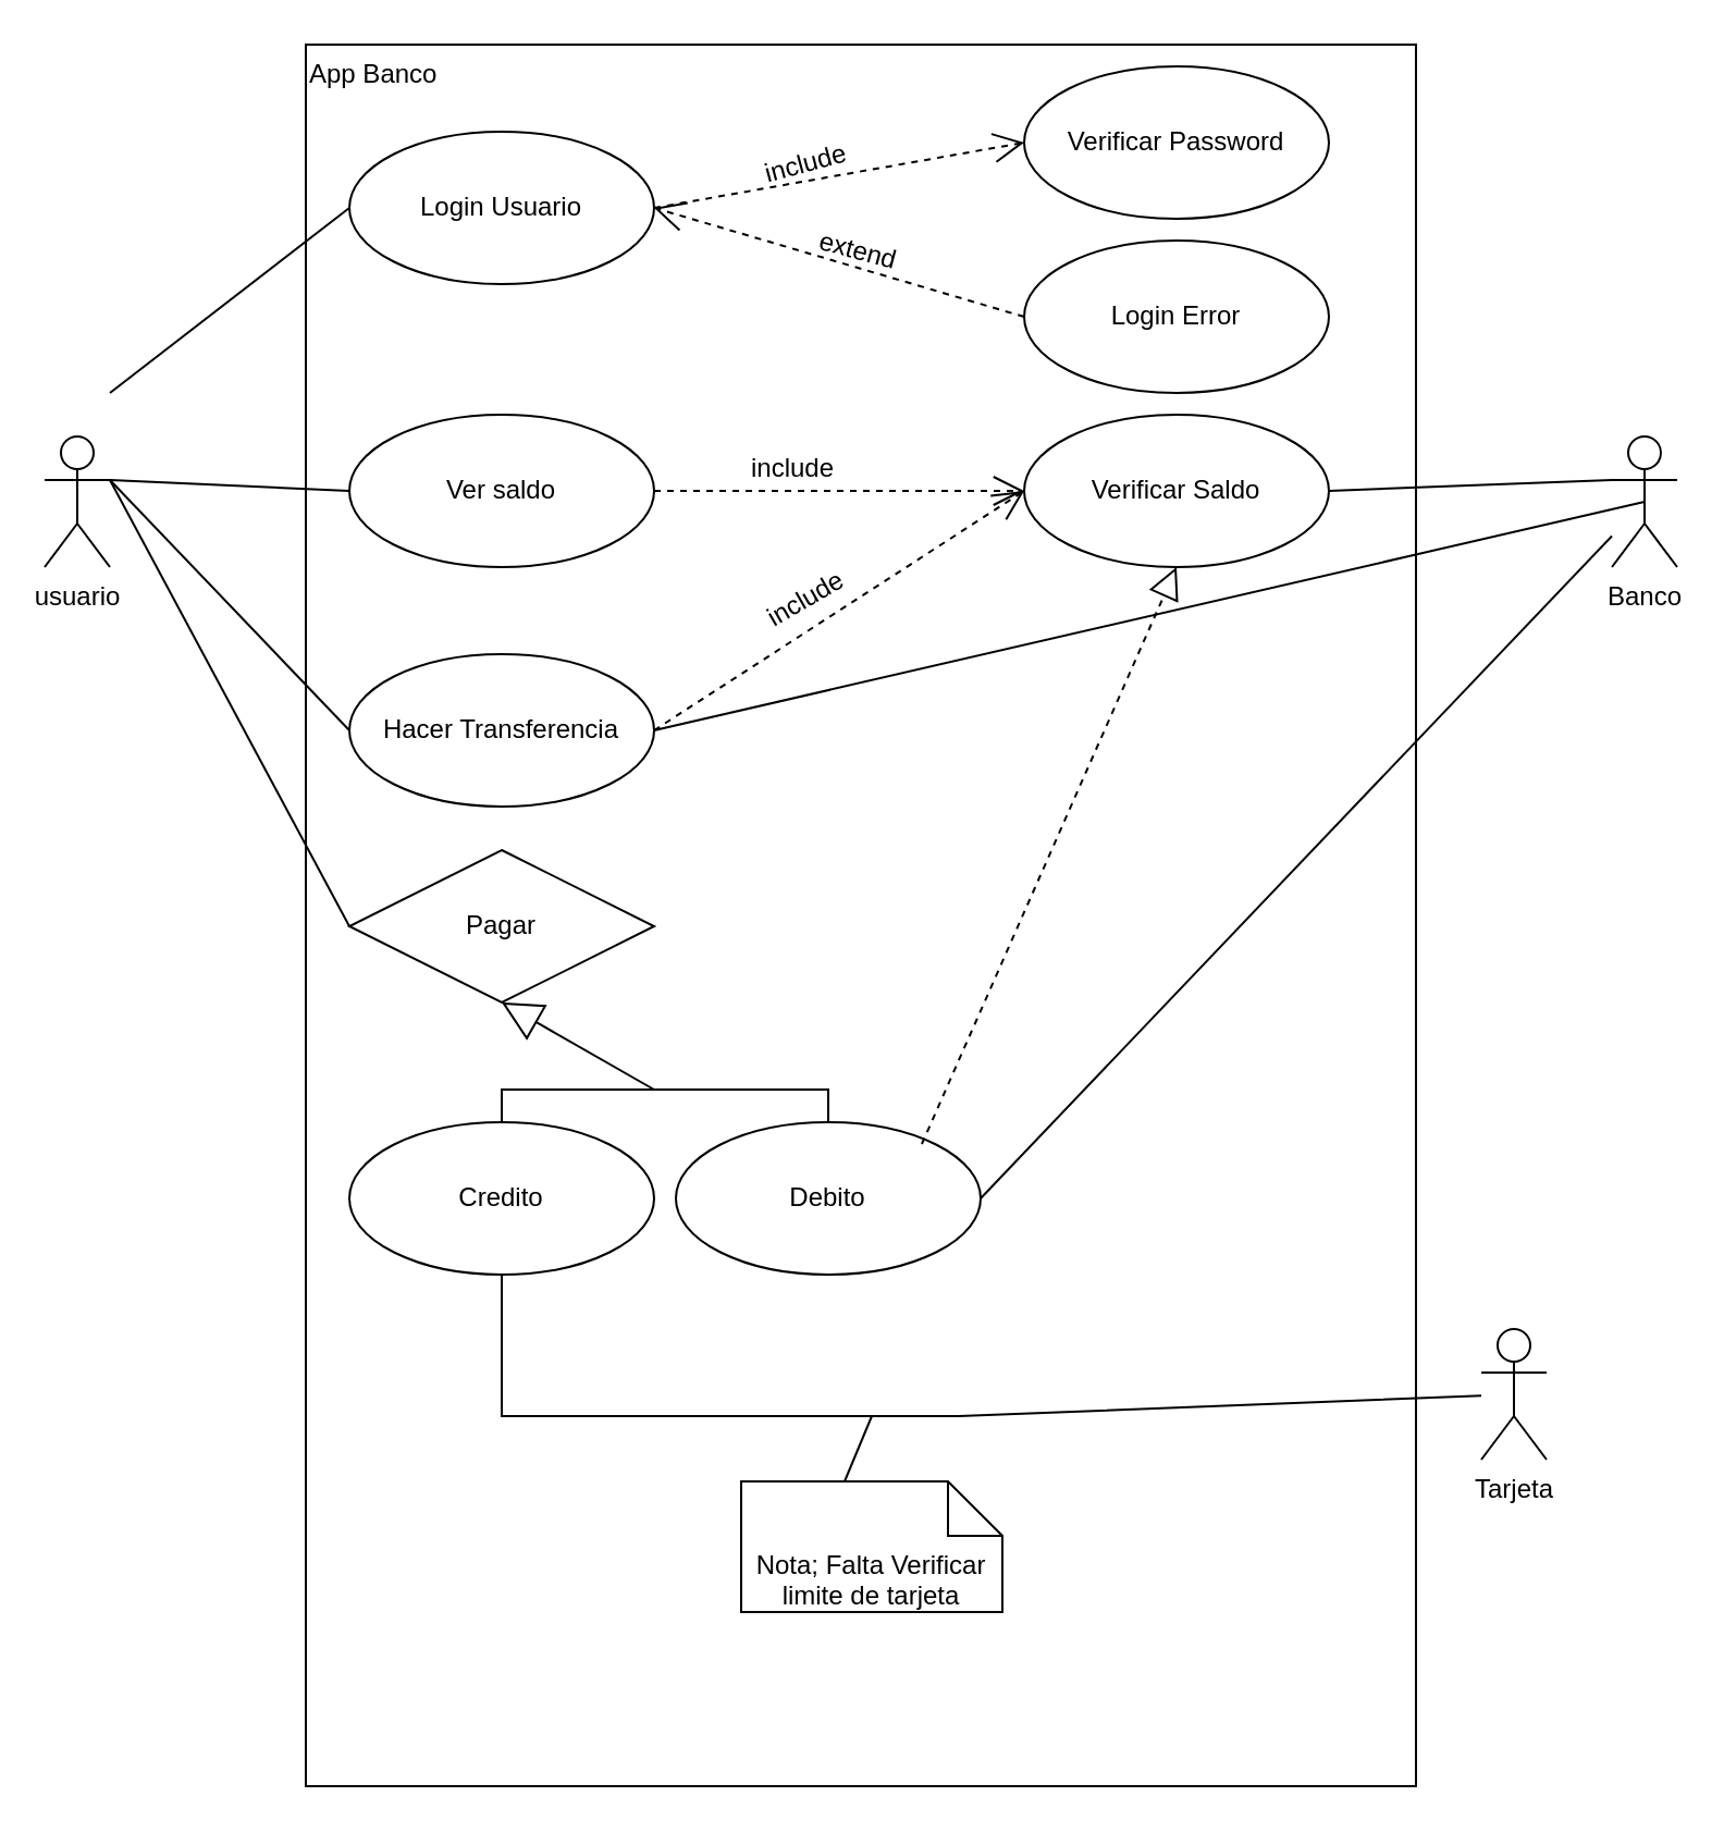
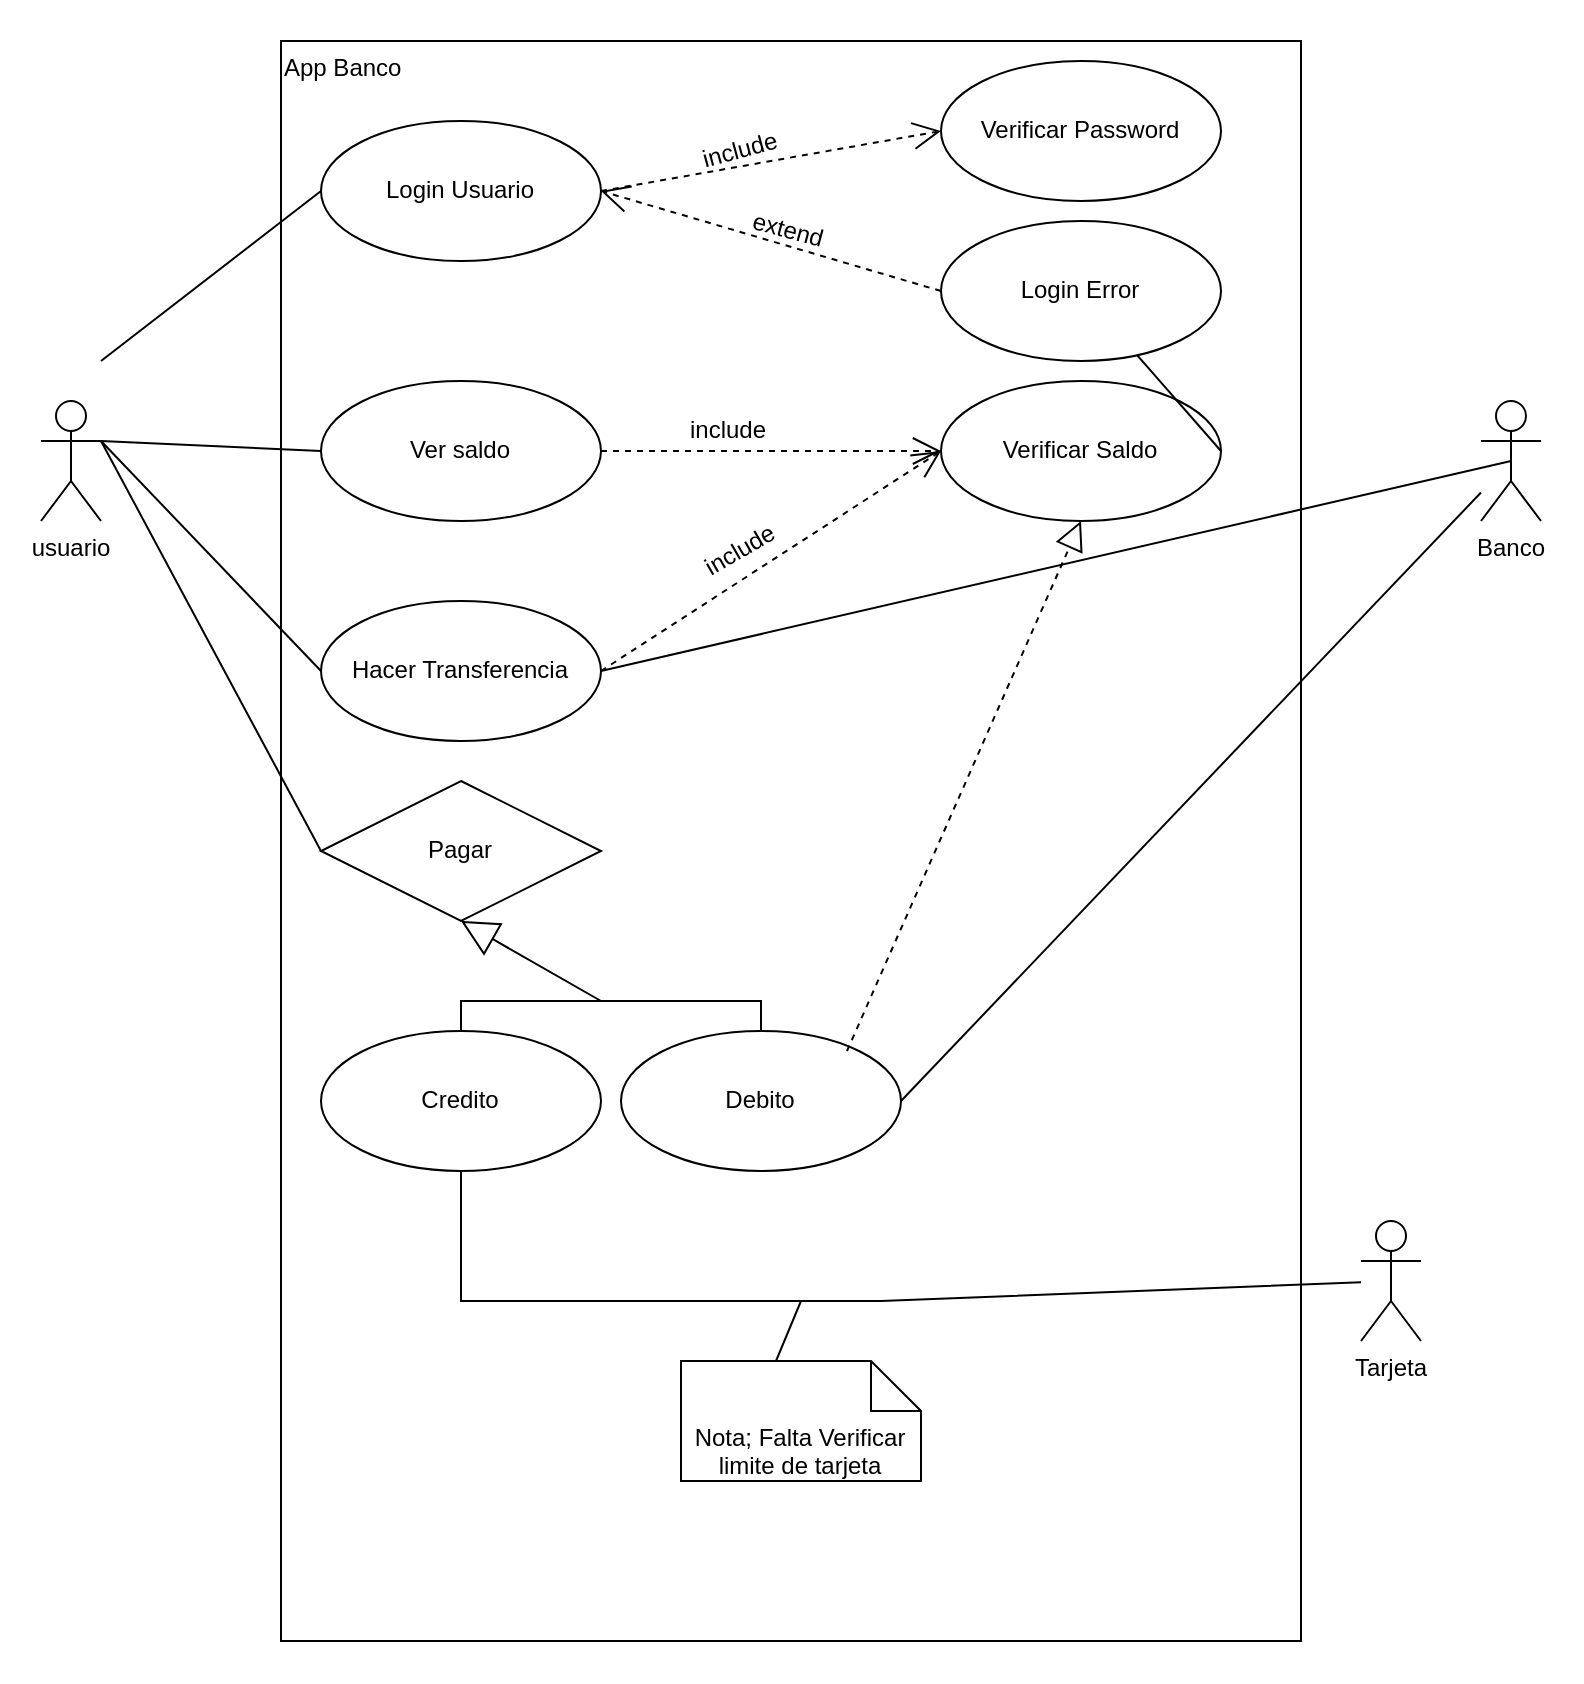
- <mxCell id="12" value="" style="endArrow=none;html=1;rounded=0;exitX=1;exitY=0.5;exitDx=0;exitDy=0;entryX=0;entryY=0.333;entryDx=0;entryDy=0;entryPerimeter=0;" edge="1" parent="1" source="10" target="11"><mxGeometry width="50" height="50" relative="1" as="geometry"><mxPoint x="70" y="150" as="sourcePoint" /><mxPoint x="170" y="265" as="targetPoint" /></mxGeometry></mxCell>
+ <mxCell id="12" value="" style="endArrow=none;html=1;rounded=0;exitX=1;exitY=0.5;exitDx=0;exitDy=0;" edge="1" parent="1" source="10" target="15"><mxGeometry width="50" height="50" relative="1" as="geometry"><mxPoint x="70" y="150" as="sourcePoint" /><mxPoint x="170" y="265" as="targetPoint" /></mxGeometry></mxCell>
